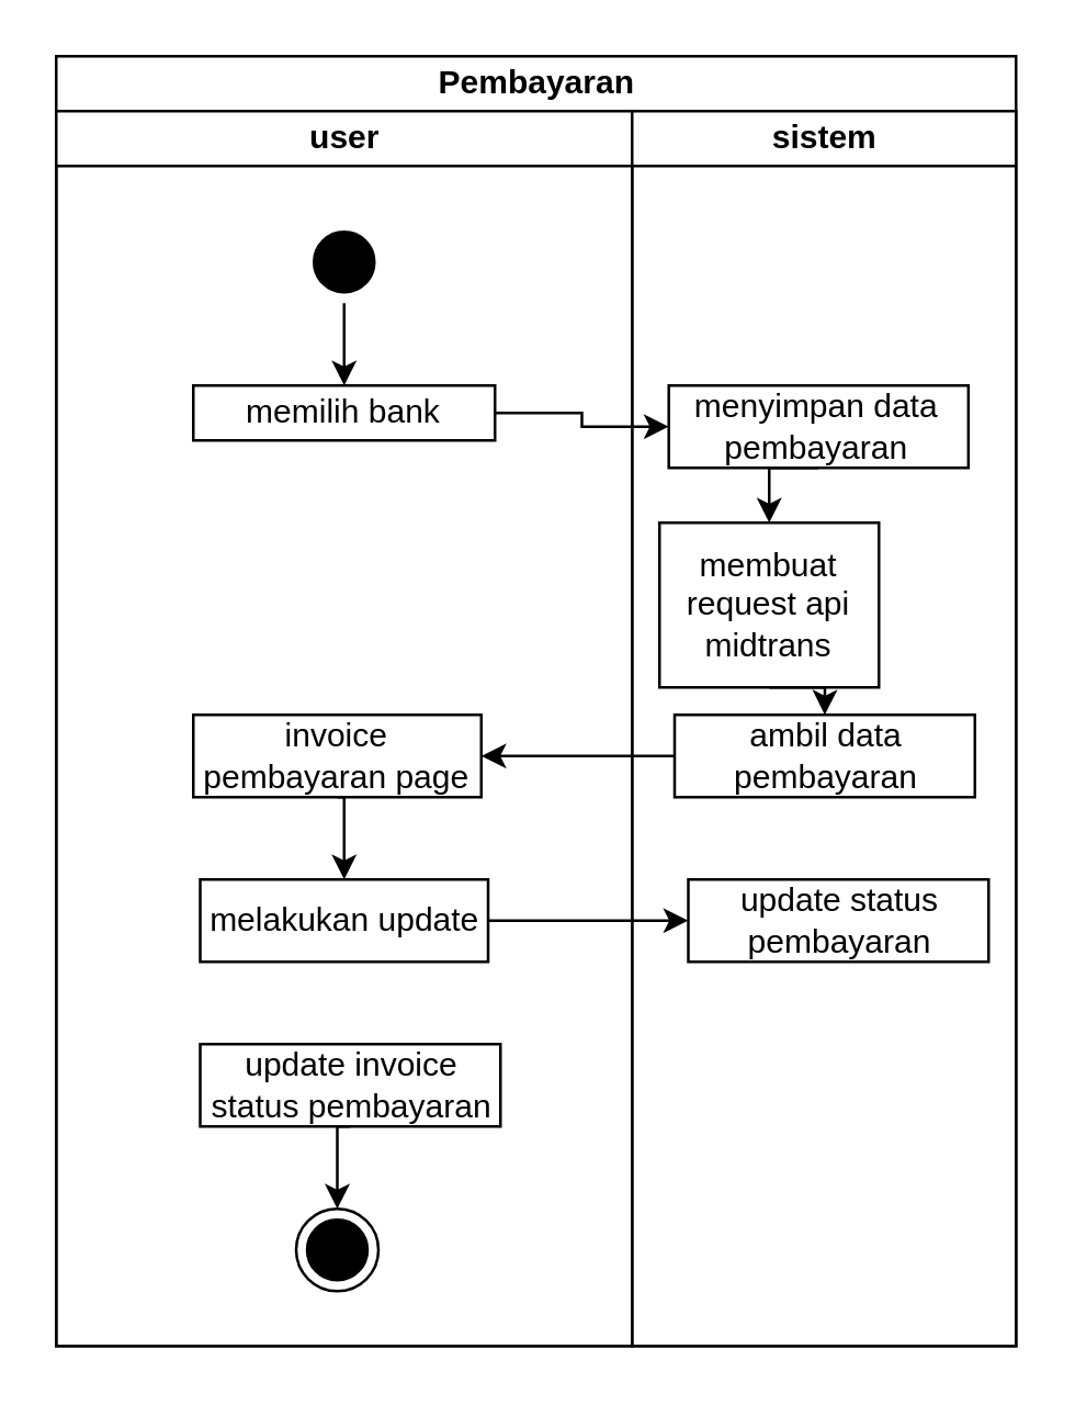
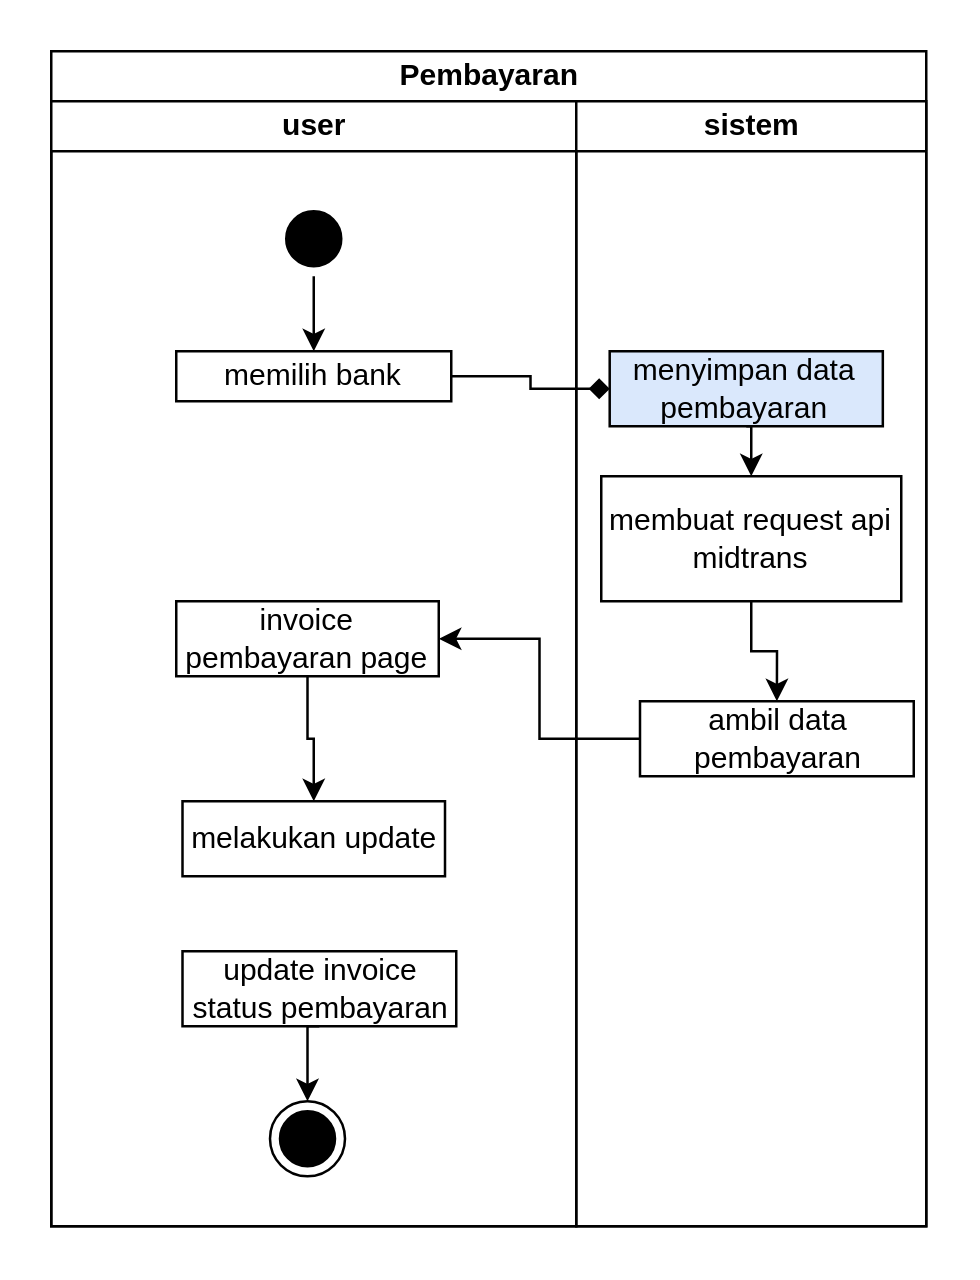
- <mxCell id="22" style="edgeStyle=orthogonalEdgeStyle;rounded=0;orthogonalLoop=1;jettySize=auto;html=1;exitX=1;exitY=0.5;exitDx=0;exitDy=0;" parent="2" source="7" target="16" edge="1"><mxGeometry relative="1" as="geometry" /></mxCell>
+ <mxCell id="22" style="edgeStyle=orthogonalEdgeStyle;rounded=0;orthogonalLoop=1;jettySize=auto;html=1;exitX=1;exitY=0.5;exitDx=0;exitDy=0;endArrow=diamond;" parent="2" source="7" target="16" edge="1"><mxGeometry relative="1" as="geometry" /></mxCell>
- <mxCell id="16" value="menyimpan data pembayaran" style="rounded=0;whiteSpace=wrap;html=1;" parent="13" vertex="1"><mxGeometry x="13.38" y="100" width="109.25" height="30" as="geometry" /></mxCell>
+ <mxCell id="16" value="menyimpan data pembayaran" style="rounded=0;whiteSpace=wrap;html=1;fillColor=#dae8fc;" parent="13" vertex="1"><mxGeometry x="13.38" y="100" width="109.25" height="30" as="geometry" /></mxCell>
- <mxCell id="20" value="membuat request api midtrans" style="rounded=0;whiteSpace=wrap;html=1;" vertex="1" parent="13"><mxGeometry x="10" y="150" width="80" height="60" as="geometry" /></mxCell>
+ <mxCell id="20" value="membuat request api midtrans" style="rounded=0;whiteSpace=wrap;html=1;" vertex="1" parent="13"><mxGeometry x="10" y="150" width="120" height="50" as="geometry" /></mxCell>
- <mxCell id="9" value="invoice pembayaran page" style="rounded=0;whiteSpace=wrap;html=1;" parent="3" vertex="1"><mxGeometry x="50" y="220" width="105" height="30" as="geometry" /></mxCell>
+ <mxCell id="9" value="invoice pembayaran page" style="rounded=0;whiteSpace=wrap;html=1;" parent="3" vertex="1"><mxGeometry x="50" y="200" width="105" height="30" as="geometry" /></mxCell>
- <mxCell id="17" value="ambil data pembayaran" style="rounded=0;whiteSpace=wrap;html=1;" parent="13" vertex="1"><mxGeometry x="15.5" y="220" width="109.5" height="30" as="geometry" /></mxCell>
+ <mxCell id="17" value="ambil data pembayaran" style="rounded=0;whiteSpace=wrap;html=1;" parent="13" vertex="1"><mxGeometry x="25.5" y="240" width="109.5" height="30" as="geometry" /></mxCell>
- <mxCell id="24" style="edgeStyle=orthogonalEdgeStyle;rounded=0;orthogonalLoop=1;jettySize=auto;html=1;exitX=1;exitY=0.5;exitDx=0;exitDy=0;entryX=0;entryY=0.5;entryDx=0;entryDy=0;" edge="1" parent="2" source="10" target="21"><mxGeometry relative="1" as="geometry" /></mxCell>
- <mxCell id="21" value="update status pembayaran" style="rounded=0;whiteSpace=wrap;html=1;" vertex="1" parent="13"><mxGeometry x="20.5" y="280" width="109.5" height="30" as="geometry" /></mxCell>
